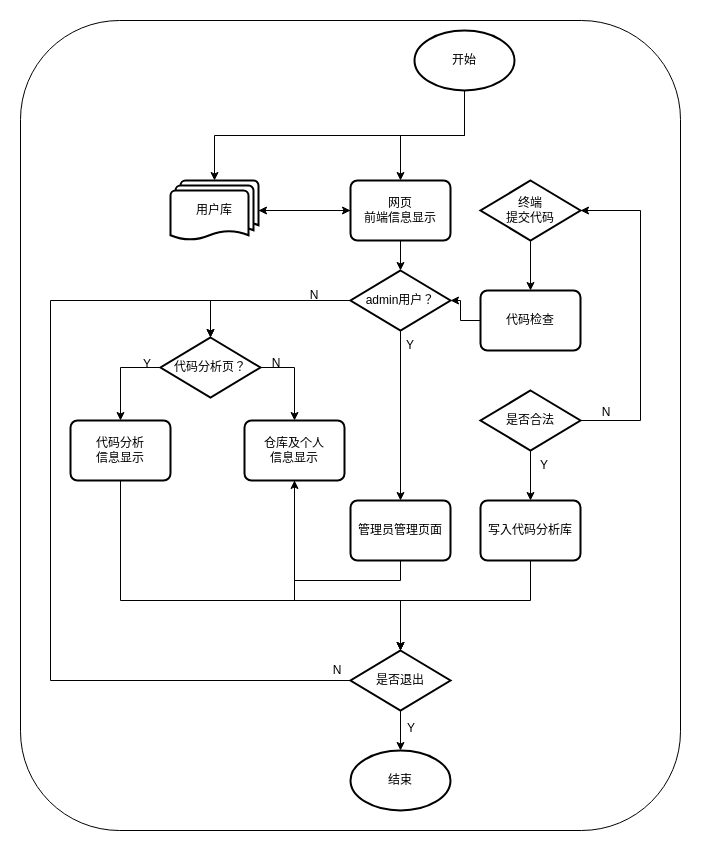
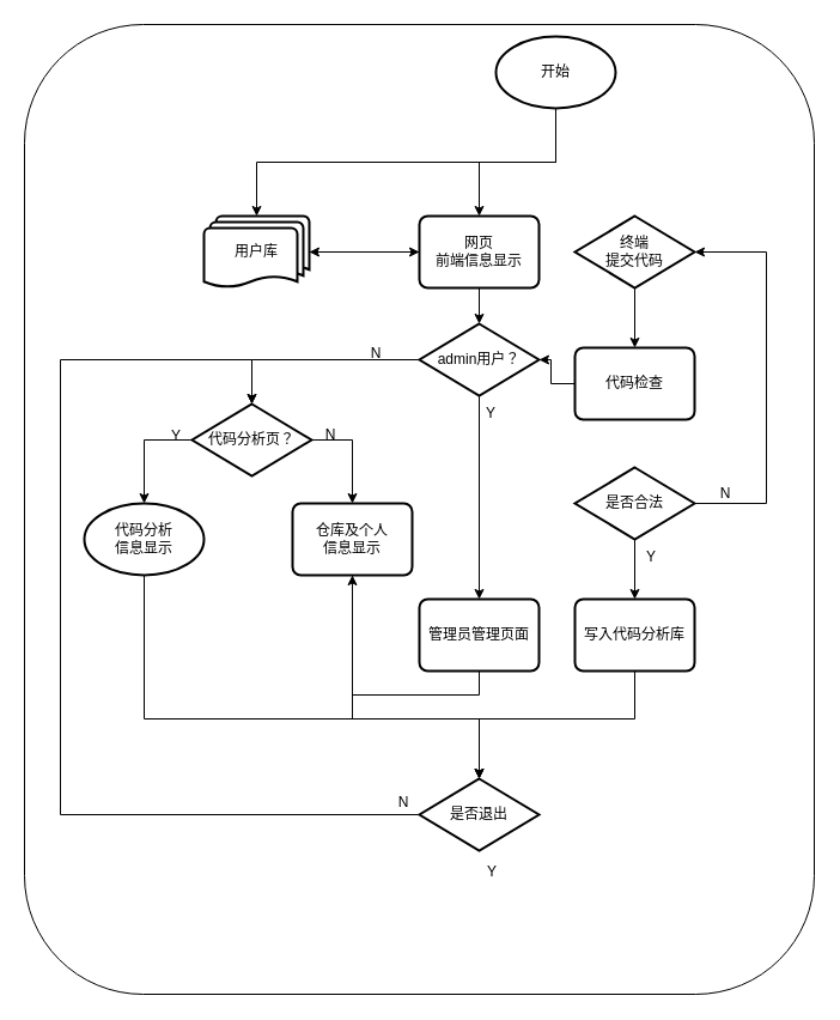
- <mxCell id="21" value="代码分析&lt;br&gt;信息显示" style="rounded=1;whiteSpace=wrap;html=1;absoluteArcSize=1;arcSize=14;strokeWidth=2;" vertex="1" parent="1"><mxGeometry x="70" y="420" width="100" height="60" as="geometry" /></mxCell>
+ <mxCell id="21" value="代码分析&lt;br&gt;信息显示" style="ellipse;whiteSpace=wrap;html=1;absoluteArcSize=1;arcSize=14;strokeWidth=2;" vertex="1" parent="1"><mxGeometry x="70" y="420" width="100" height="60" as="geometry" /></mxCell>
- <mxCell id="37" value="" style="edgeStyle=orthogonalEdgeStyle;rounded=0;orthogonalLoop=1;jettySize=auto;html=1;" edge="1" parent="1" source="39" target="41"><mxGeometry relative="1" as="geometry" /></mxCell>
- <mxCell id="41" value="结束" style="strokeWidth=2;html=1;shape=mxgraph.flowchart.start_1;whiteSpace=wrap;" vertex="1" parent="1"><mxGeometry x="350" y="750" width="100" height="60" as="geometry" /></mxCell>
